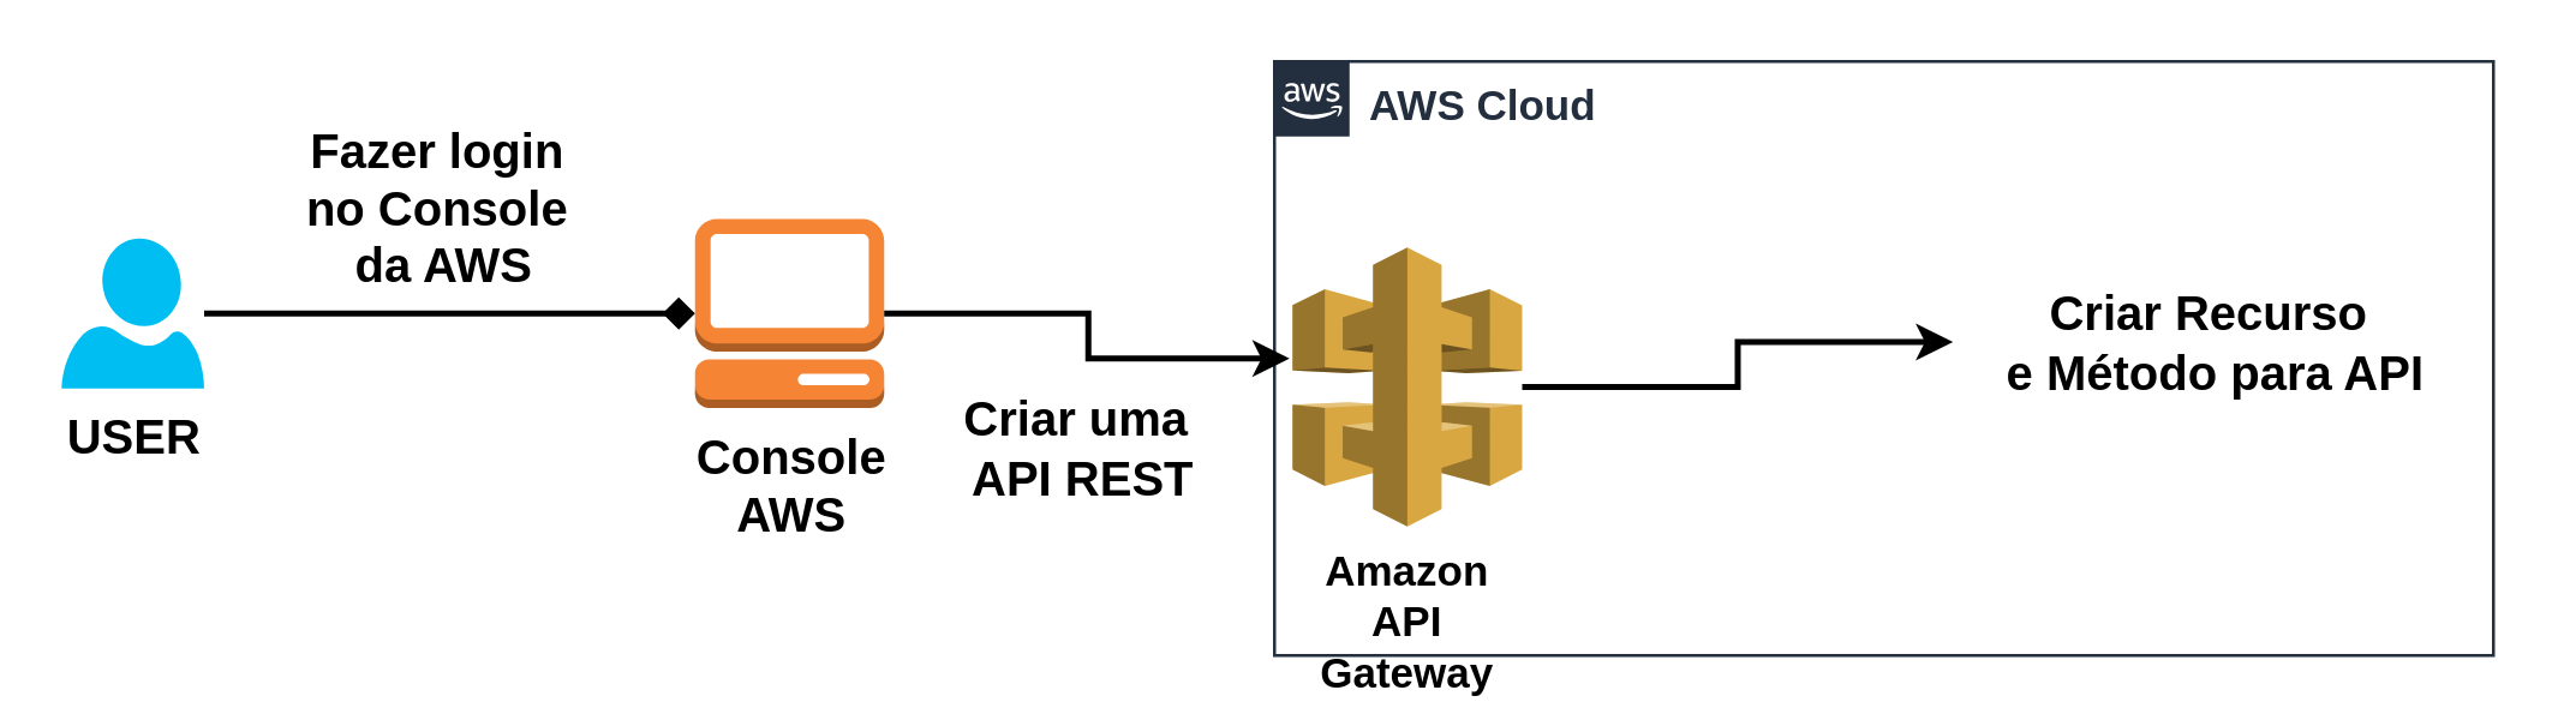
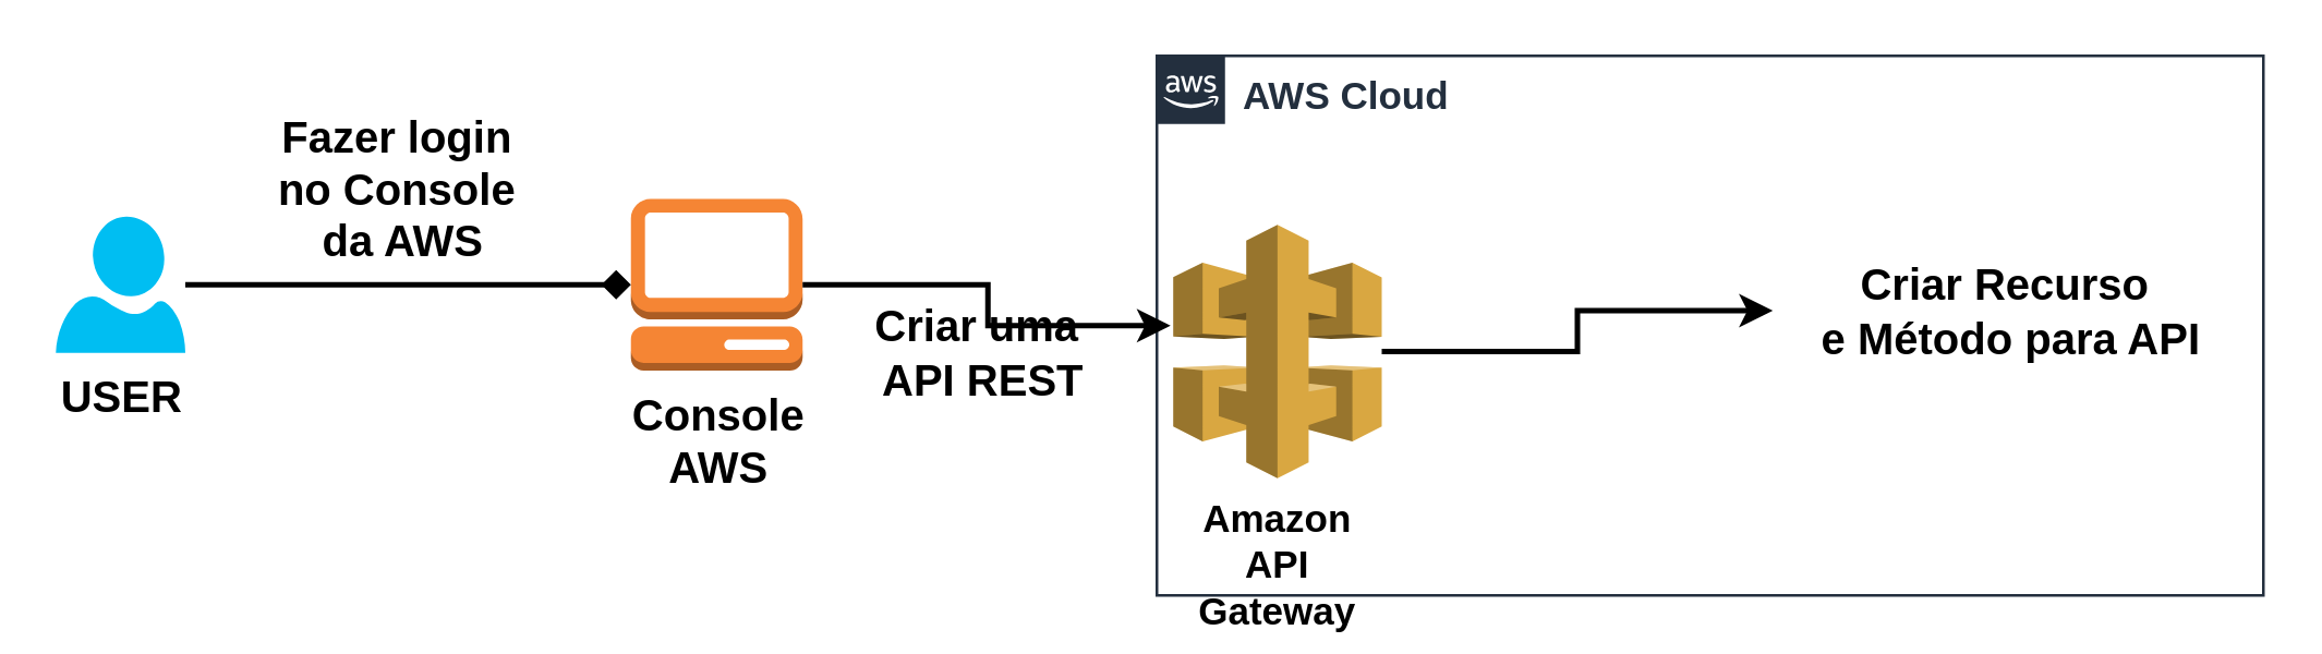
- <mxCell id="11" value="&lt;b style=&quot;font-size: 16px;&quot;&gt;&lt;font style=&quot;font-size: 16px;&quot;&gt;Criar uma&amp;nbsp;&lt;/font&gt;&lt;/b&gt;&lt;div style=&quot;font-size: 16px;&quot;&gt;&lt;b style=&quot;&quot;&gt;&lt;font style=&quot;font-size: 16px;&quot;&gt;API REST&lt;/font&gt;&lt;/b&gt;&lt;/div&gt;" style="text;html=1;align=center;verticalAlign=middle;resizable=0;points=[];autosize=1;strokeColor=none;fillColor=none;" vertex="1" parent="1"><mxGeometry x="310" y="124" width="100" height="50" as="geometry" /></mxCell>
+ <mxCell id="11" value="&lt;b style=&quot;font-size: 16px;&quot;&gt;&lt;font style=&quot;font-size: 16px;&quot;&gt;Criar uma&amp;nbsp;&lt;/font&gt;&lt;/b&gt;&lt;div style=&quot;font-size: 16px;&quot;&gt;&lt;b style=&quot;&quot;&gt;&lt;font style=&quot;font-size: 16px;&quot;&gt;API REST&lt;/font&gt;&lt;/b&gt;&lt;/div&gt;" style="text;html=1;align=center;verticalAlign=middle;resizable=0;points=[];autosize=1;strokeColor=none;fillColor=none;" vertex="1" parent="1"><mxGeometry x="310" y="104" width="100" height="50" as="geometry" /></mxCell>
